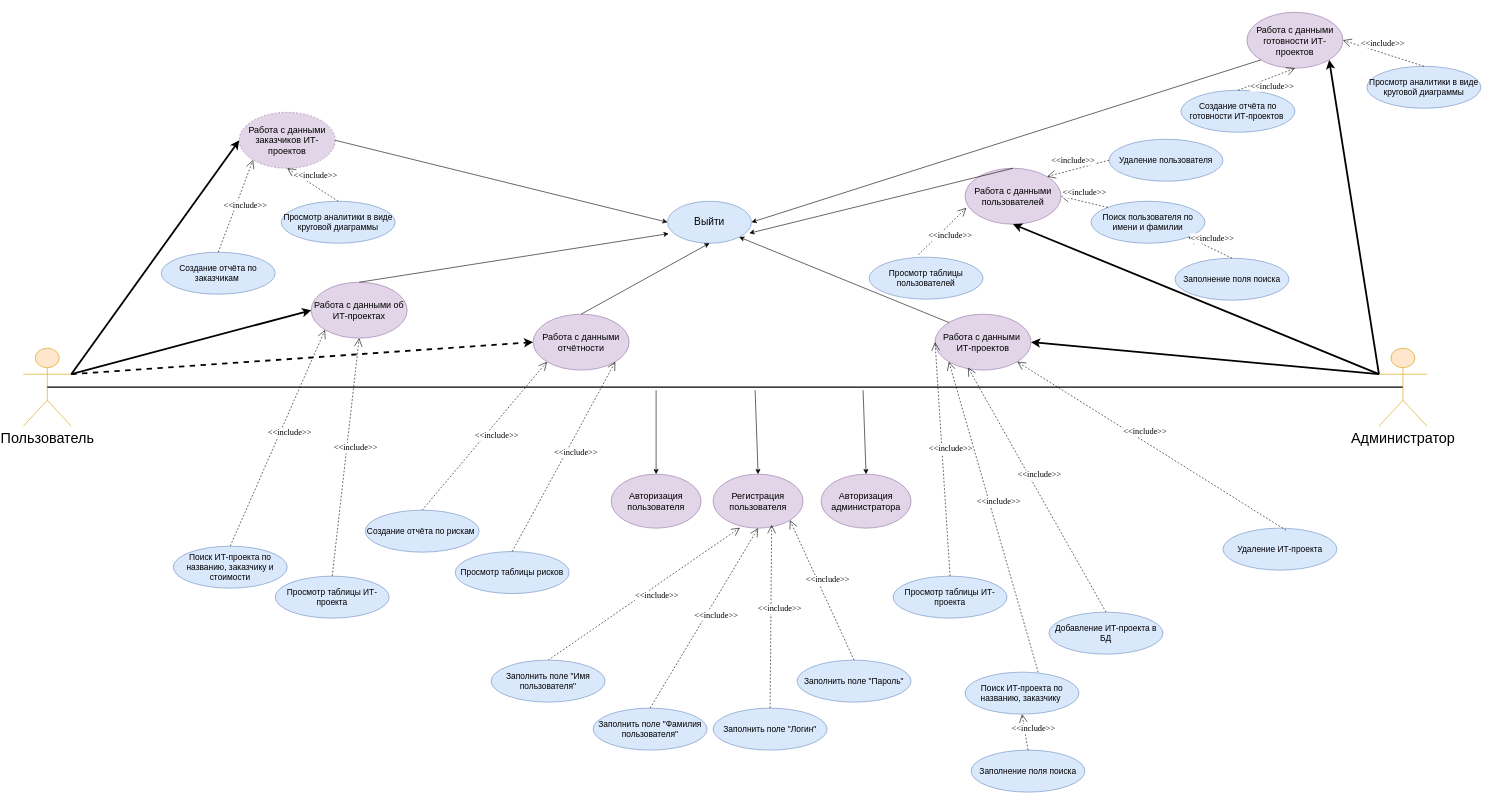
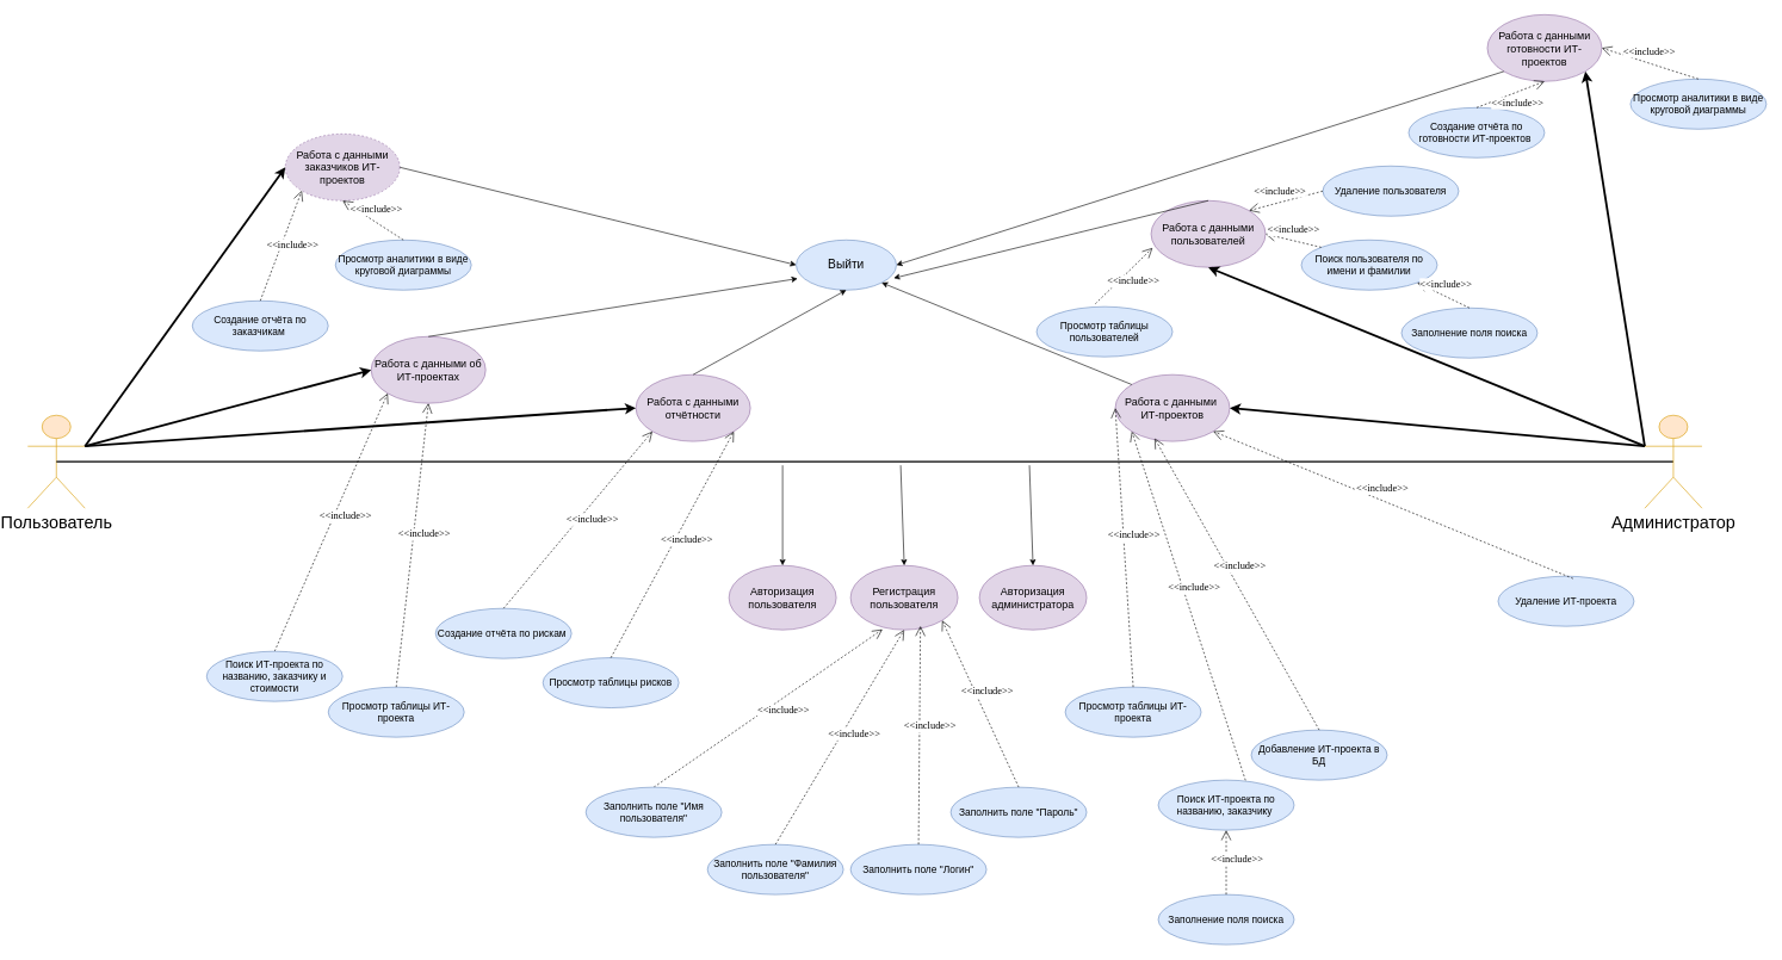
- <mxCell id="71" value="" style="endArrow=classic;html=1;entryX=0;entryY=0.5;entryDx=0;entryDy=0;exitX=1;exitY=0.333;exitDx=0;exitDy=0;exitPerimeter=0;strokeWidth=3;dashed=1;" edge="1" parent="1" source="2" target="18"><mxGeometry width="50" height="50" relative="1" as="geometry"><mxPoint x="120" y="643.333" as="sourcePoint" /><mxPoint x="460" y="286.625" as="targetPoint" /></mxGeometry></mxCell>
+ <mxCell id="71" value="" style="endArrow=classic;html=1;entryX=0;entryY=0.5;entryDx=0;entryDy=0;exitX=1;exitY=0.333;exitDx=0;exitDy=0;exitPerimeter=0;strokeWidth=3;" edge="1" parent="1" source="2" target="18"><mxGeometry width="50" height="50" relative="1" as="geometry"><mxPoint x="120" y="643.333" as="sourcePoint" /><mxPoint x="460" y="286.625" as="targetPoint" /></mxGeometry></mxCell>
- <mxCell id="48" value="&lt;font style=&quot;font-size: 14px&quot;&gt;Удаление ИТ-проекта&lt;/font&gt;" style="ellipse;whiteSpace=wrap;html=1;fillColor=#dae8fc;strokeColor=#6c8ebf;" vertex="1" parent="1"><mxGeometry x="2020" y="880" width="190" height="70" as="geometry" /></mxCell>
+ <mxCell id="48" value="&lt;font style=&quot;font-size: 14px&quot;&gt;Удаление ИТ-проекта&lt;/font&gt;" style="ellipse;whiteSpace=wrap;html=1;fillColor=#dae8fc;strokeColor=#6c8ebf;" vertex="1" parent="1"><mxGeometry x="2075" y="805" width="190" height="70" as="geometry" /></mxCell>
- <mxCell id="46" value="&lt;font style=&quot;font-size: 14px&quot;&gt;Поиск ИТ-проекта по названию, заказчику&amp;nbsp;&lt;/font&gt;" style="ellipse;whiteSpace=wrap;html=1;fillColor=#dae8fc;strokeColor=#6c8ebf;" vertex="1" parent="1"><mxGeometry x="1590" y="1120" width="190" height="70" as="geometry" /></mxCell>
+ <mxCell id="46" value="&lt;font style=&quot;font-size: 14px&quot;&gt;Поиск ИТ-проекта по названию, заказчику&amp;nbsp;&lt;/font&gt;" style="ellipse;whiteSpace=wrap;html=1;fillColor=#dae8fc;strokeColor=#6c8ebf;" vertex="1" parent="1"><mxGeometry x="1600" y="1090" width="190" height="70" as="geometry" /></mxCell>
